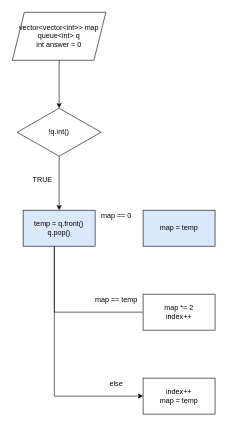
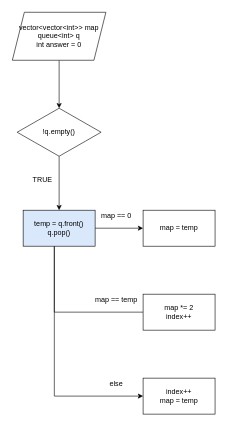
- <mxCell id="5" value="!q.int()" style="rhombus;whiteSpace=wrap;html=1;" vertex="1" parent="1"><mxGeometry x="28" y="180" width="140" height="80" as="geometry" /></mxCell>
+ <mxCell id="5" value="!q.empty()" style="rhombus;whiteSpace=wrap;html=1;" vertex="1" parent="1"><mxGeometry x="28" y="180" width="140" height="80" as="geometry" /></mxCell>
+ <mxCell id="6" value="" style="edgeStyle=orthogonalEdgeStyle;rounded=0;orthogonalLoop=1;jettySize=auto;html=1;" edge="1" parent="1" source="9" target="11"><mxGeometry relative="1" as="geometry" /></mxCell>
- <mxCell id="11" value="map = temp" style="whiteSpace=wrap;html=1;fillColor=#dae8fc;" vertex="1" parent="1"><mxGeometry x="238" y="350" width="120" height="60" as="geometry" /></mxCell>
+ <mxCell id="11" value="map = temp" style="whiteSpace=wrap;html=1;" vertex="1" parent="1"><mxGeometry x="238" y="350" width="120" height="60" as="geometry" /></mxCell>
